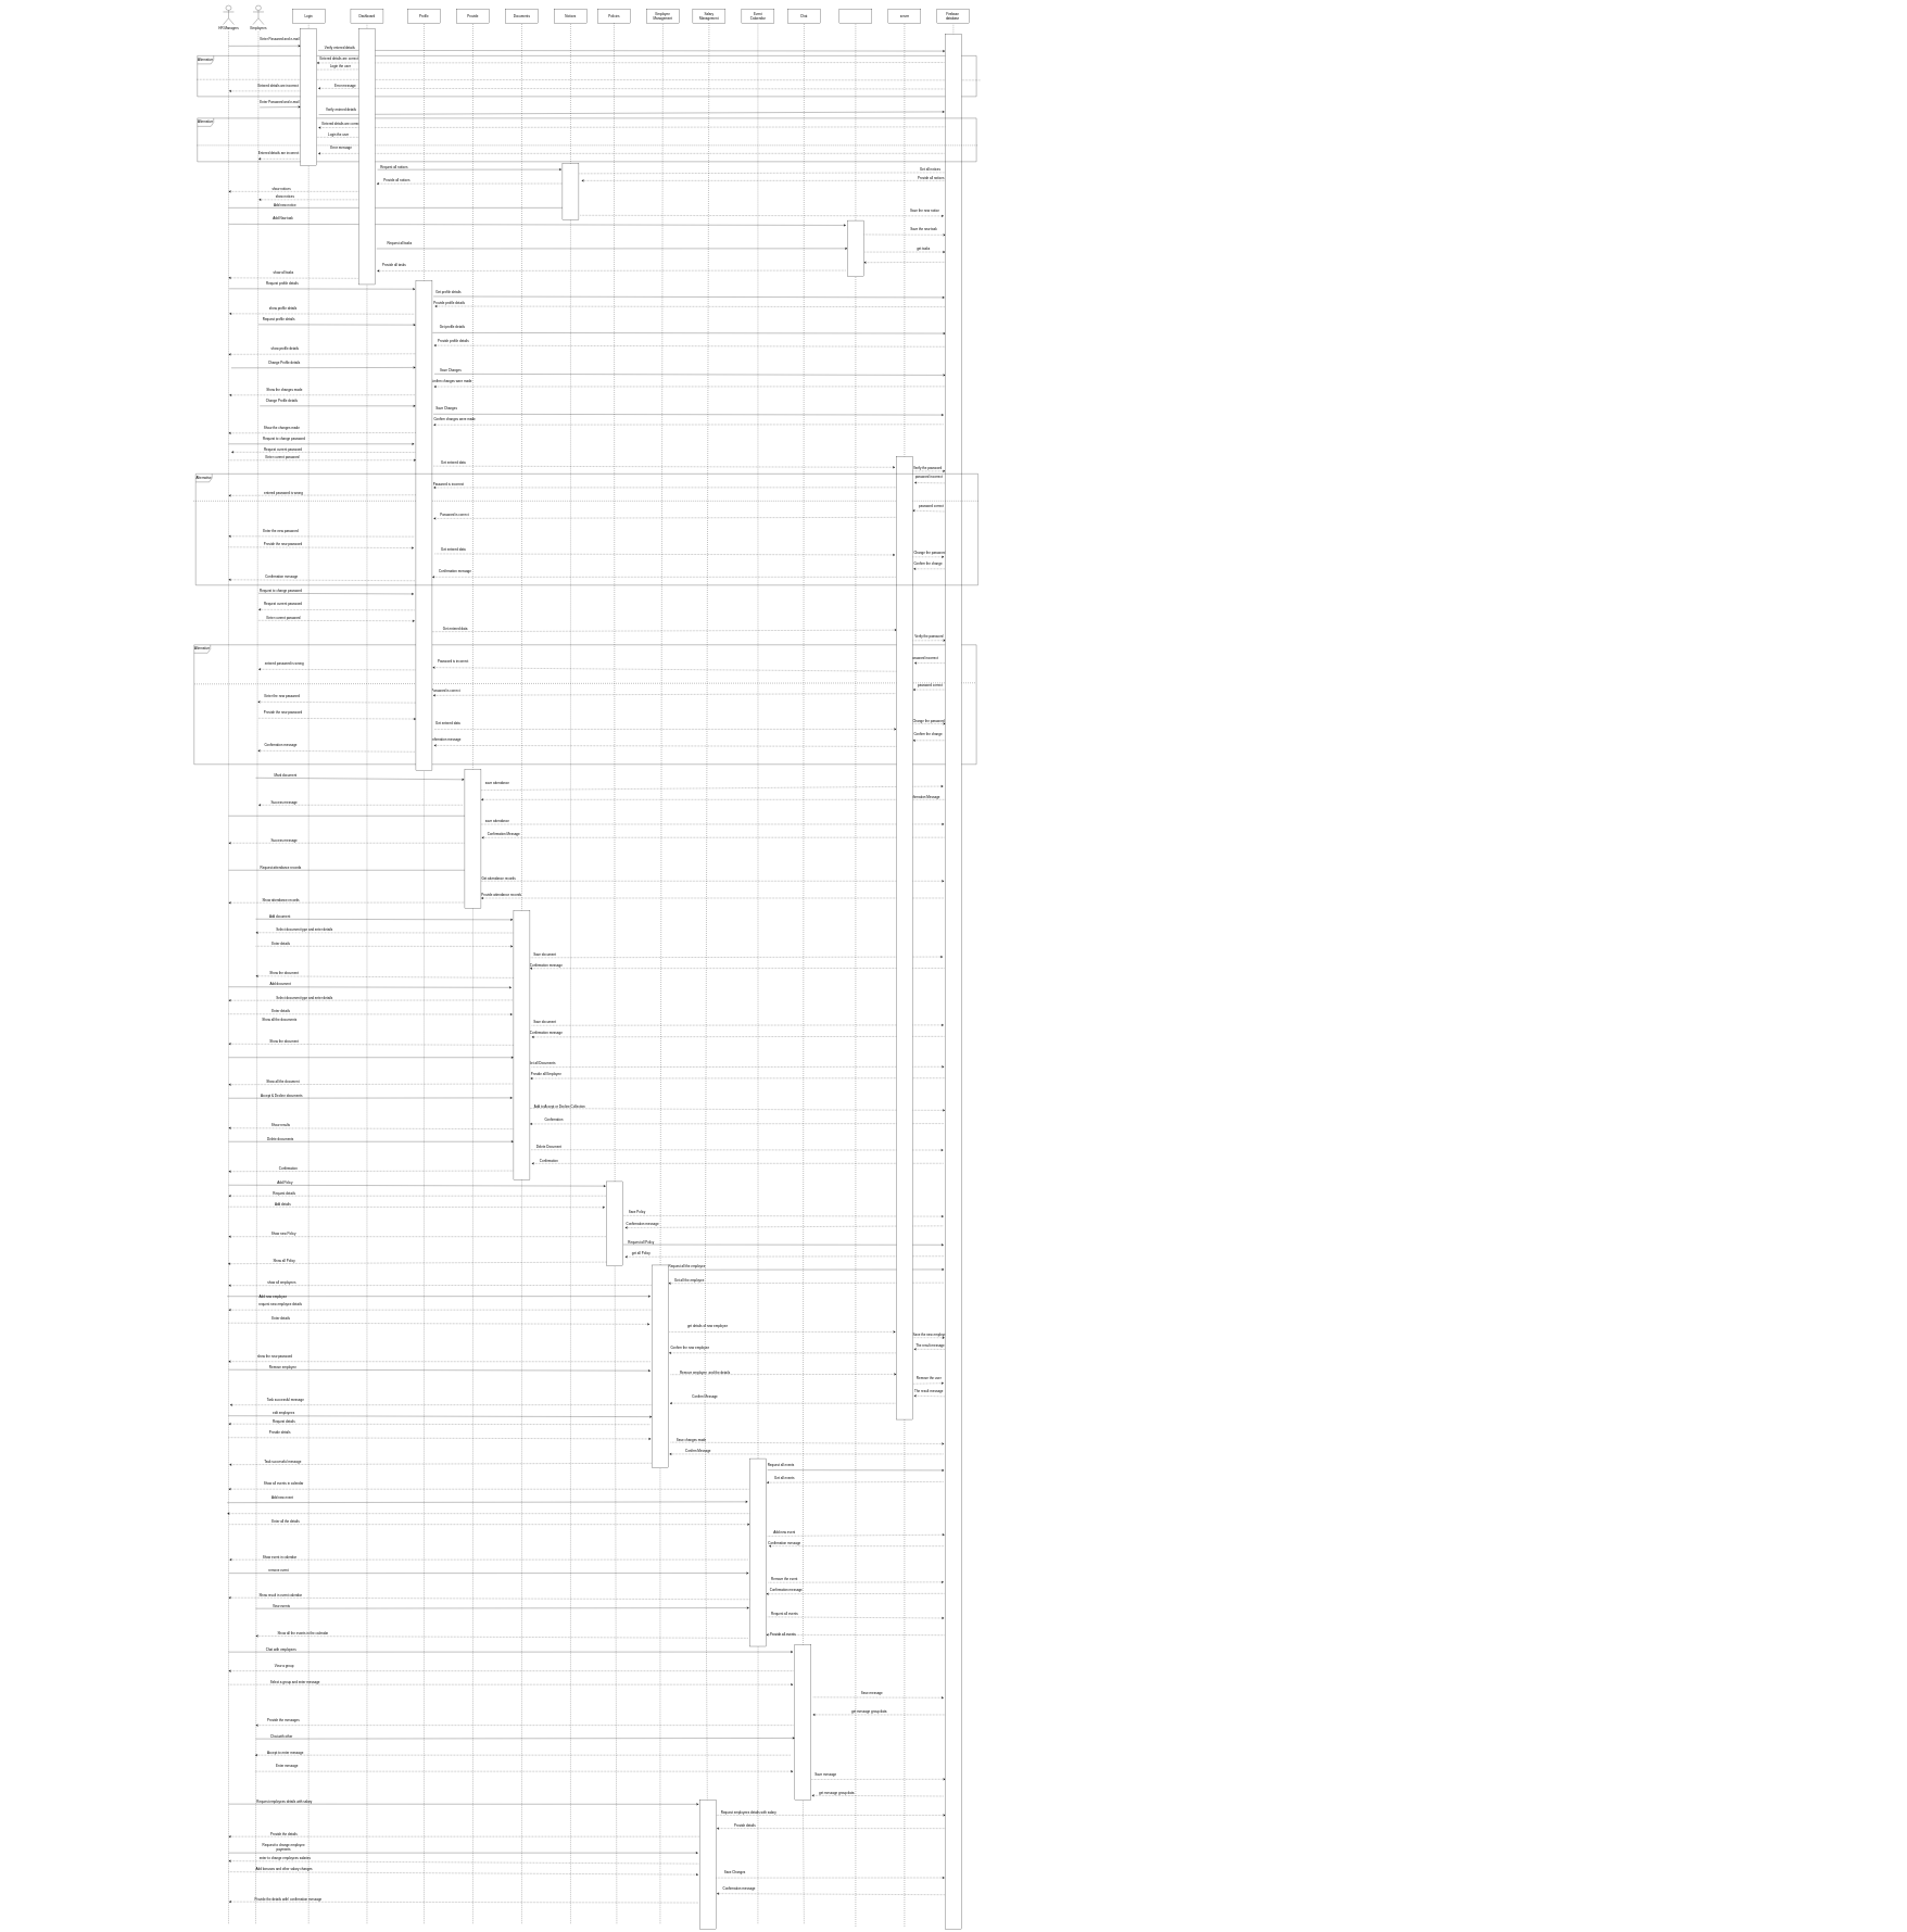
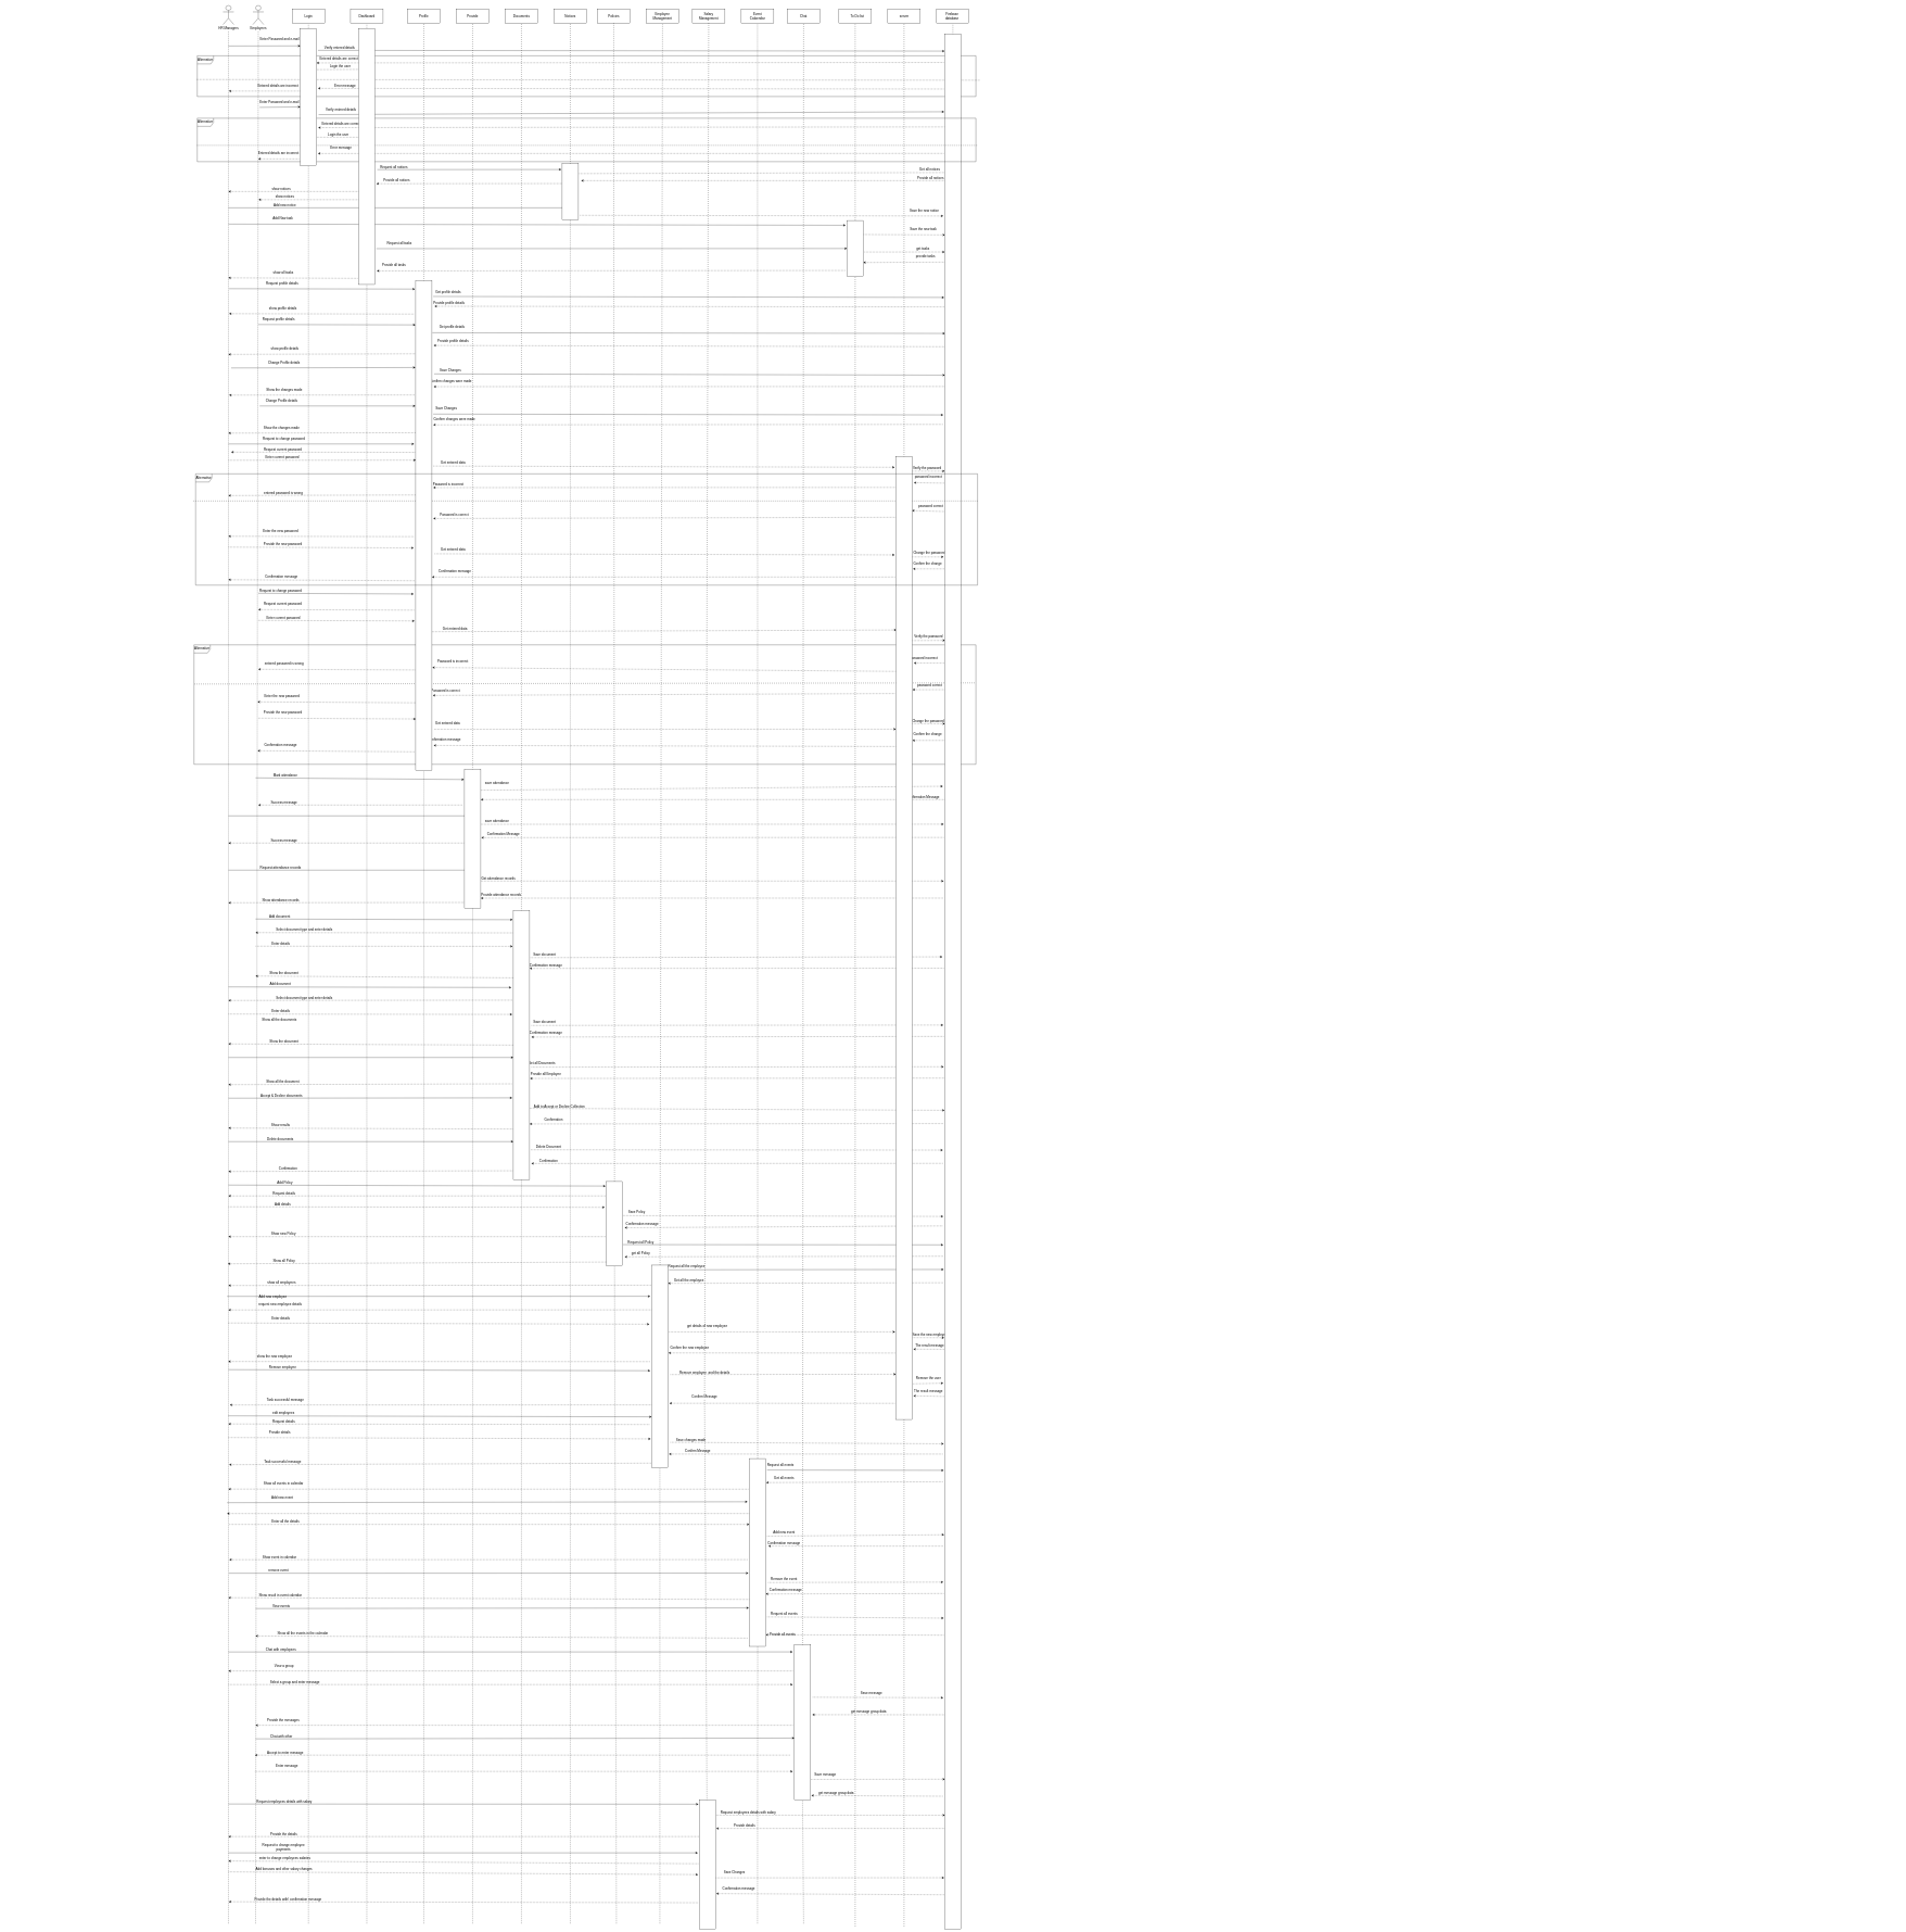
+ <mxCell id="70" value="To Do list&lt;br&gt;" style="text;html=1;strokeColor=none;fillColor=none;align=center;verticalAlign=middle;whiteSpace=wrap;rounded=0;" parent="1" vertex="1"><mxGeometry x="3120" y="50" width="75" height="20" as="geometry" /></mxCell>
+ <mxCell id="309" value="provide tasks" style="text;html=1;strokeColor=none;fillColor=none;align=center;verticalAlign=middle;whiteSpace=wrap;rounded=0;" parent="1" vertex="1"><mxGeometry x="3357.5" y="935" width="102.5" height="20" as="geometry" /></mxCell>
- <mxCell id="185" value="Mark document" style="text;html=1;strokeColor=none;fillColor=none;align=center;verticalAlign=middle;whiteSpace=wrap;rounded=0;" parent="1" vertex="1"><mxGeometry x="990" y="2845" width="120" height="20" as="geometry" /></mxCell>
+ <mxCell id="185" value="Mark attendance" style="text;html=1;strokeColor=none;fillColor=none;align=center;verticalAlign=middle;whiteSpace=wrap;rounded=0;" parent="1" vertex="1"><mxGeometry x="990" y="2845" width="120" height="20" as="geometry" /></mxCell>
- <mxCell id="281" value="show the new password" style="text;html=1;strokeColor=none;fillColor=none;align=center;verticalAlign=middle;whiteSpace=wrap;rounded=0;" parent="1" vertex="1"><mxGeometry x="935" y="4985" width="151.25" height="20" as="geometry" /></mxCell>
+ <mxCell id="281" value="show the new employee" style="text;html=1;strokeColor=none;fillColor=none;align=center;verticalAlign=middle;whiteSpace=wrap;rounded=0;" parent="1" vertex="1"><mxGeometry x="935" y="4985" width="151.25" height="20" as="geometry" /></mxCell>
